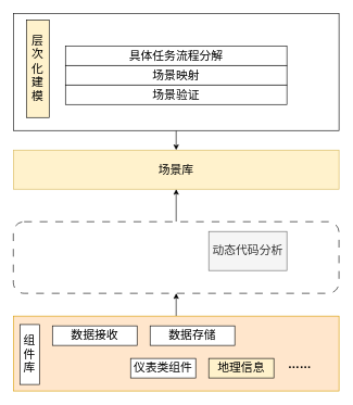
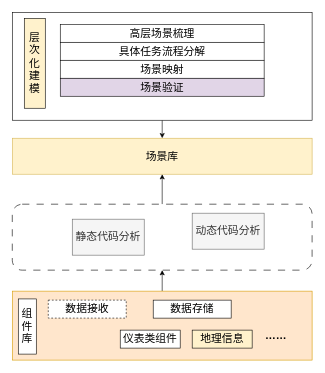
+ <mxCell id="5" value="&lt;font style=&quot;font-size: 18px;&quot;&gt;高层场景梳理&lt;/font&gt;" style="rounded=0;whiteSpace=wrap;html=1;" vertex="1" parent="1"><mxGeometry x="100" y="40" width="340" height="30" as="geometry" /></mxCell>
- <mxCell id="21" value="&lt;span style=&quot;font-size: 18px;&quot;&gt;场景验证&lt;/span&gt;" style="rounded=0;whiteSpace=wrap;html=1;" vertex="1" parent="1"><mxGeometry x="100" y="130" width="340" height="30" as="geometry" /></mxCell>
+ <mxCell id="21" value="&lt;span style=&quot;font-size: 18px;&quot;&gt;场景验证&lt;/span&gt;" style="rounded=0;whiteSpace=wrap;html=1;fillColor=#e1d5e7;" vertex="1" parent="1"><mxGeometry x="100" y="130" width="340" height="30" as="geometry" /></mxCell>
+ <mxCell id="10" value="&lt;span style=&quot;font-size: 18px;&quot;&gt;静态代码分析&lt;/span&gt;" style="rounded=0;whiteSpace=wrap;html=1;fillColor=#f5f5f5;fontColor=#333333;strokeColor=#666666;" vertex="1" parent="1"><mxGeometry x="120" y="365" width="120" height="60" as="geometry" /></mxCell>
- <mxCell id="14" value="&lt;span style=&quot;font-size: 18px;&quot;&gt;数据接收&lt;/span&gt;" style="rounded=0;whiteSpace=wrap;html=1;" vertex="1" parent="1"><mxGeometry x="80" y="500" width="130" height="30" as="geometry" /></mxCell>
+ <mxCell id="14" value="&lt;span style=&quot;font-size: 18px;&quot;&gt;数据接收&lt;/span&gt;" style="rounded=0;whiteSpace=wrap;html=1;dashed=1;" vertex="1" parent="1"><mxGeometry x="80" y="500" width="130" height="30" as="geometry" /></mxCell>
- <mxCell id="15" value="&lt;span style=&quot;font-size: 18px;&quot;&gt;数据存储&lt;/span&gt;" style="rounded=0;whiteSpace=wrap;html=1;" vertex="1" parent="1"><mxGeometry x="230" y="500" width="130" height="30" as="geometry" /></mxCell>
+ <mxCell id="15" value="&lt;span style=&quot;font-size: 18px;&quot;&gt;数据存储&lt;/span&gt;" style="rounded=0;whiteSpace=wrap;html=1;" vertex="1" parent="1"><mxGeometry x="255" y="500" width="130" height="30" as="geometry" /></mxCell>
